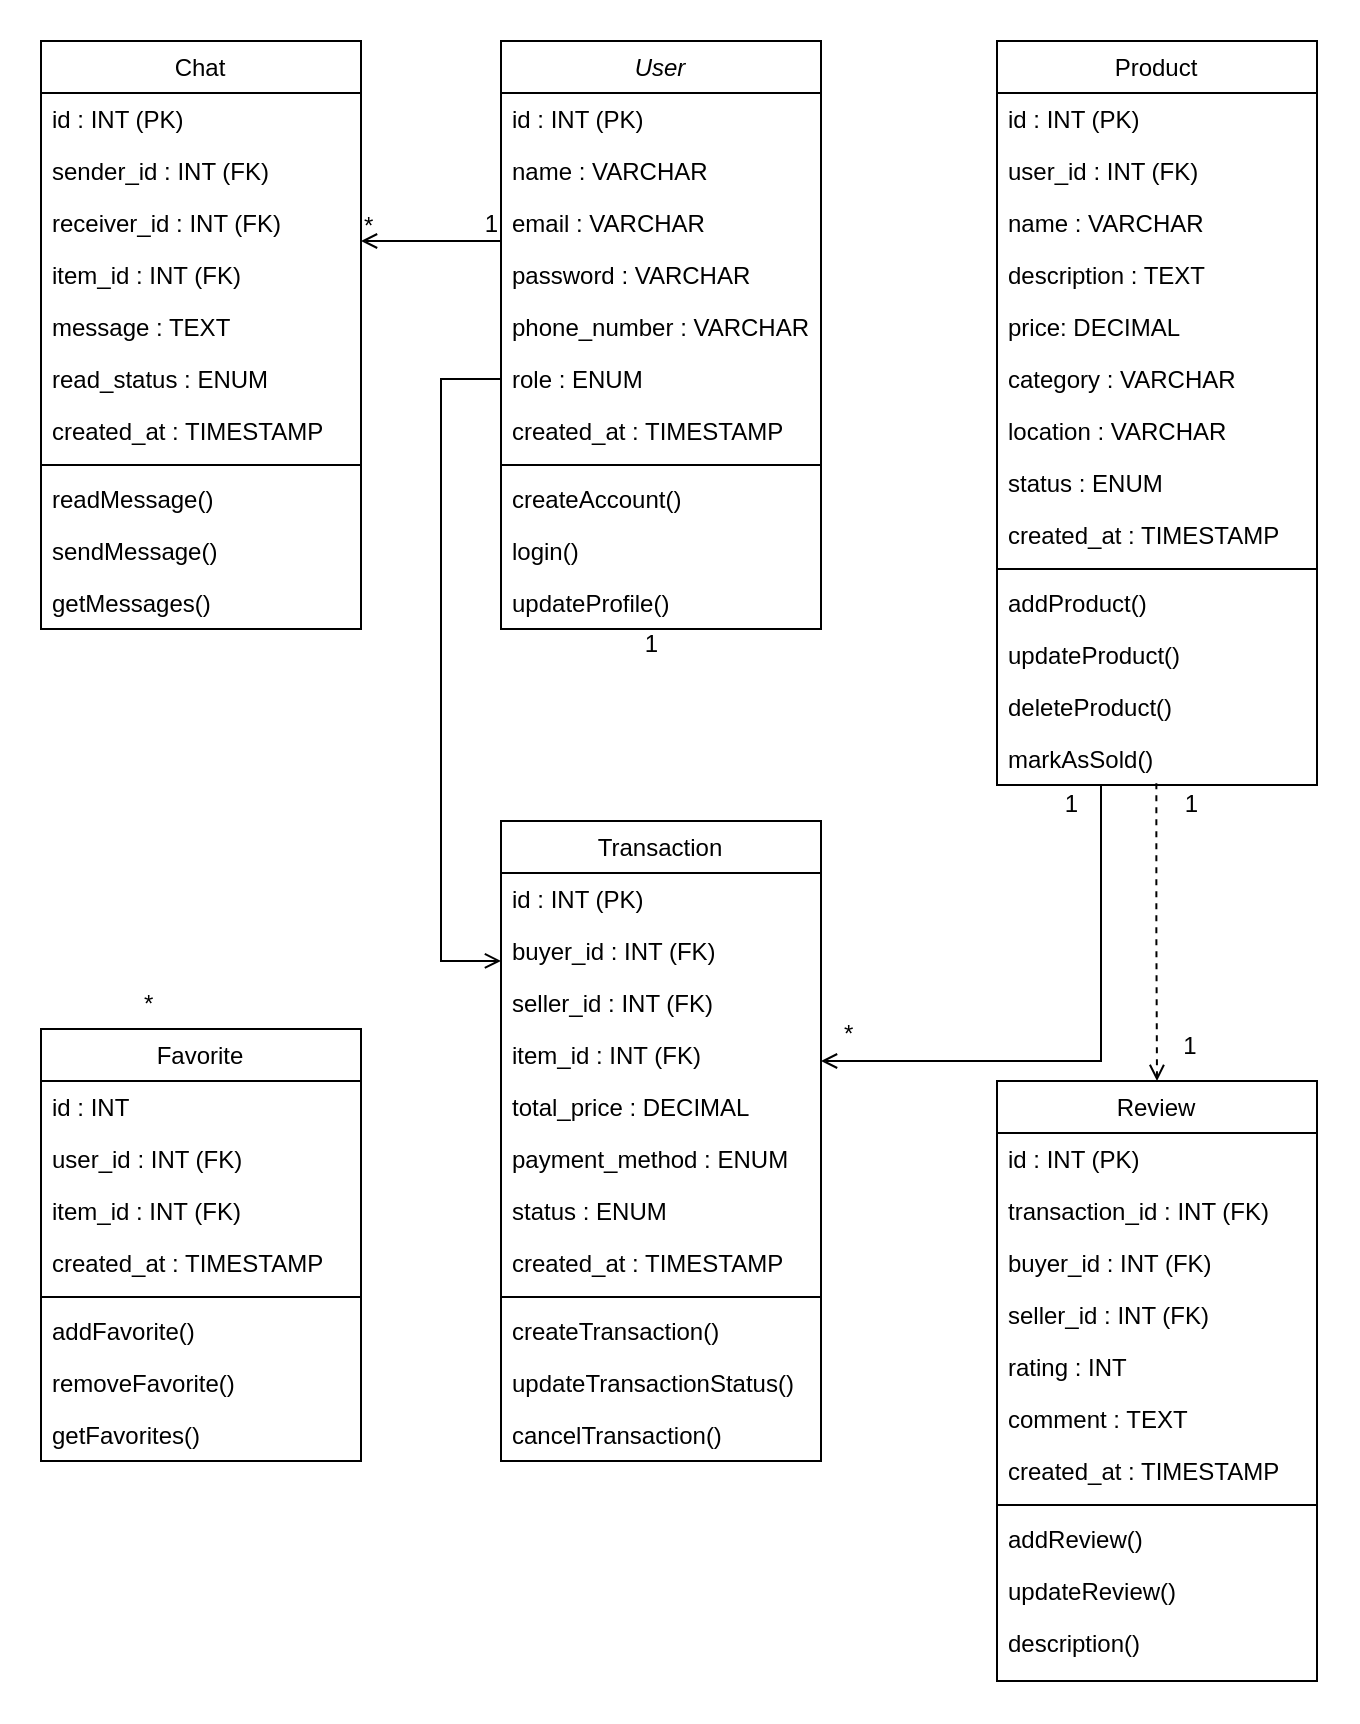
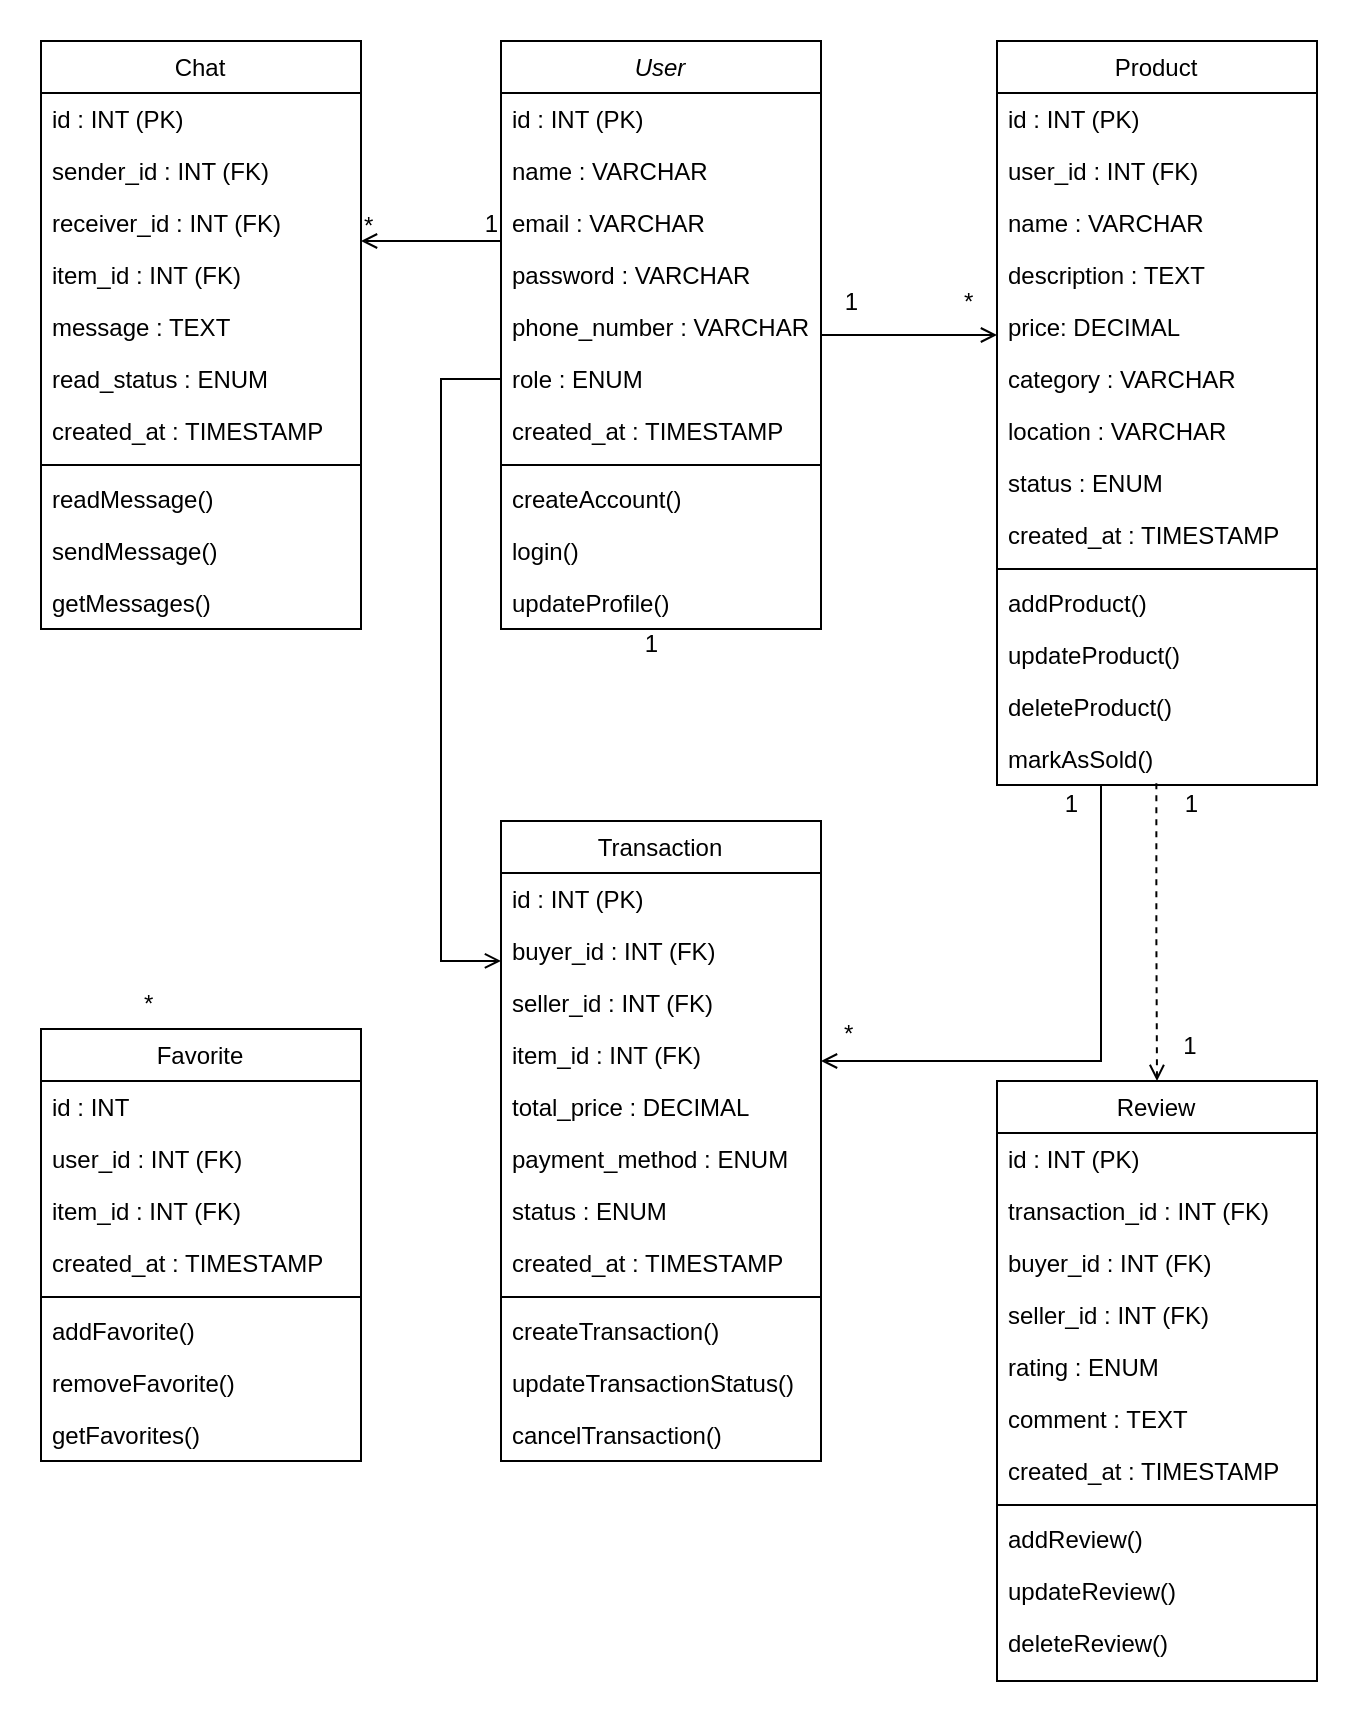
+ <mxCell id="50" value="" style="endArrow=open;shadow=0;strokeWidth=1;rounded=0;curved=0;endFill=1;edgeStyle=elbowEdgeStyle;elbow=vertical;" parent="1" source="2" target="35" edge="1"><mxGeometry x="0.5" y="41" relative="1" as="geometry"><mxPoint x="370" y="132" as="sourcePoint" /><mxPoint x="530" y="132" as="targetPoint" /><mxPoint x="-40" y="32" as="offset" /></mxGeometry></mxCell>
+ <mxCell id="51" value="*" style="resizable=0;align=left;verticalAlign=bottom;labelBackgroundColor=none;fontSize=12;" parent="50" connectable="0" vertex="1"><mxGeometry x="-1" relative="1" as="geometry"><mxPoint x="70" y="-8" as="offset" /></mxGeometry></mxCell>
+ <mxCell id="52" value="1" style="resizable=0;align=right;verticalAlign=bottom;labelBackgroundColor=none;fontSize=12;" parent="50" connectable="0" vertex="1"><mxGeometry x="1" relative="1" as="geometry"><mxPoint x="-68" y="-8" as="offset" /></mxGeometry></mxCell>
- <mxCell id="71" value="rating : INT" style="text;align=left;verticalAlign=top;spacingLeft=4;spacingRight=4;overflow=hidden;rotatable=0;points=[[0,0.5],[1,0.5]];portConstraint=eastwest;rounded=0;shadow=0;html=0;" vertex="1" parent="66"><mxGeometry y="130" width="160" height="26" as="geometry" /></mxCell>
+ <mxCell id="71" value="rating : ENUM" style="text;align=left;verticalAlign=top;spacingLeft=4;spacingRight=4;overflow=hidden;rotatable=0;points=[[0,0.5],[1,0.5]];portConstraint=eastwest;rounded=0;shadow=0;html=0;" vertex="1" parent="66"><mxGeometry y="130" width="160" height="26" as="geometry" /></mxCell>
- <mxCell id="77" value="description()" style="text;align=left;verticalAlign=top;spacingLeft=4;spacingRight=4;overflow=hidden;rotatable=0;points=[[0,0.5],[1,0.5]];portConstraint=eastwest;rounded=0;shadow=0;html=0;" vertex="1" parent="66"><mxGeometry y="268" width="160" height="26" as="geometry" /></mxCell>
+ <mxCell id="77" value="deleteReview()" style="text;align=left;verticalAlign=top;spacingLeft=4;spacingRight=4;overflow=hidden;rotatable=0;points=[[0,0.5],[1,0.5]];portConstraint=eastwest;rounded=0;shadow=0;html=0;" vertex="1" parent="66"><mxGeometry y="268" width="160" height="26" as="geometry" /></mxCell>
